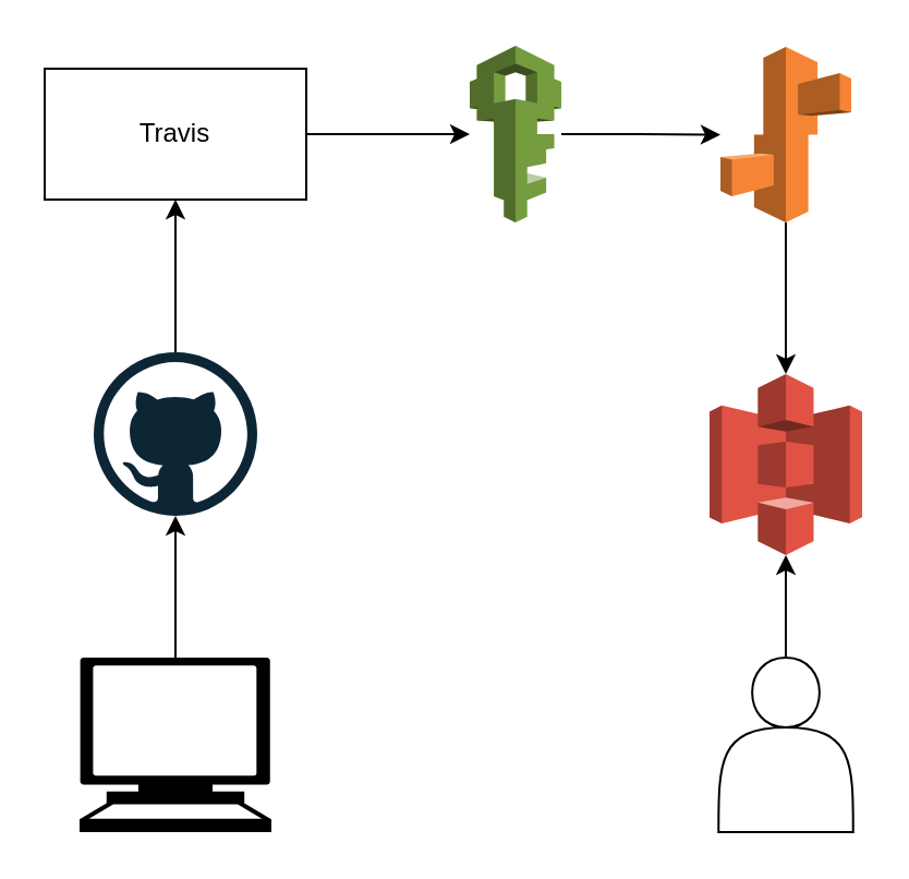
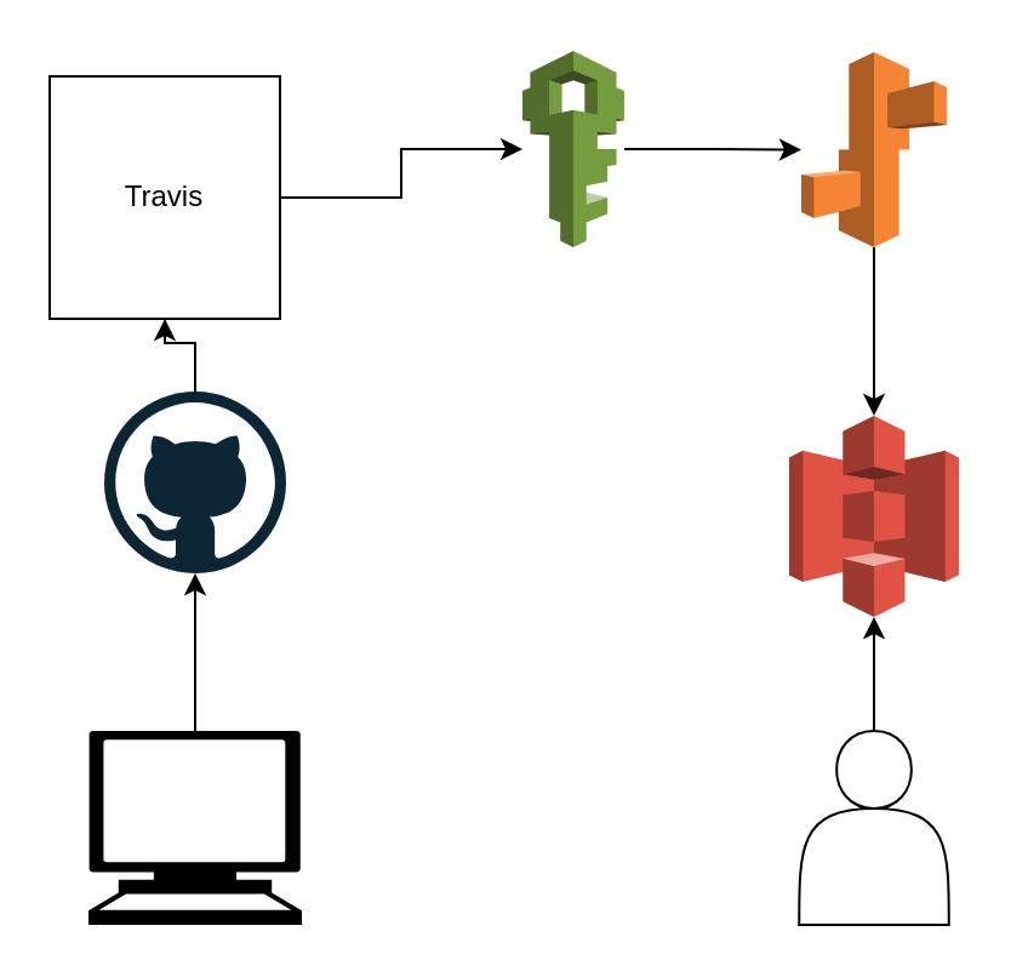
- <mxCell id="10" value="Travis" style="rounded=0;whiteSpace=wrap;html=1;" vertex="1" parent="1"><mxGeometry x="20" y="31" width="120" height="60" as="geometry" /></mxCell>
+ <mxCell id="10" value="Travis" style="rounded=0;whiteSpace=wrap;html=1;" vertex="1" parent="1"><mxGeometry x="20" y="31" width="95" height="100" as="geometry" /></mxCell>
